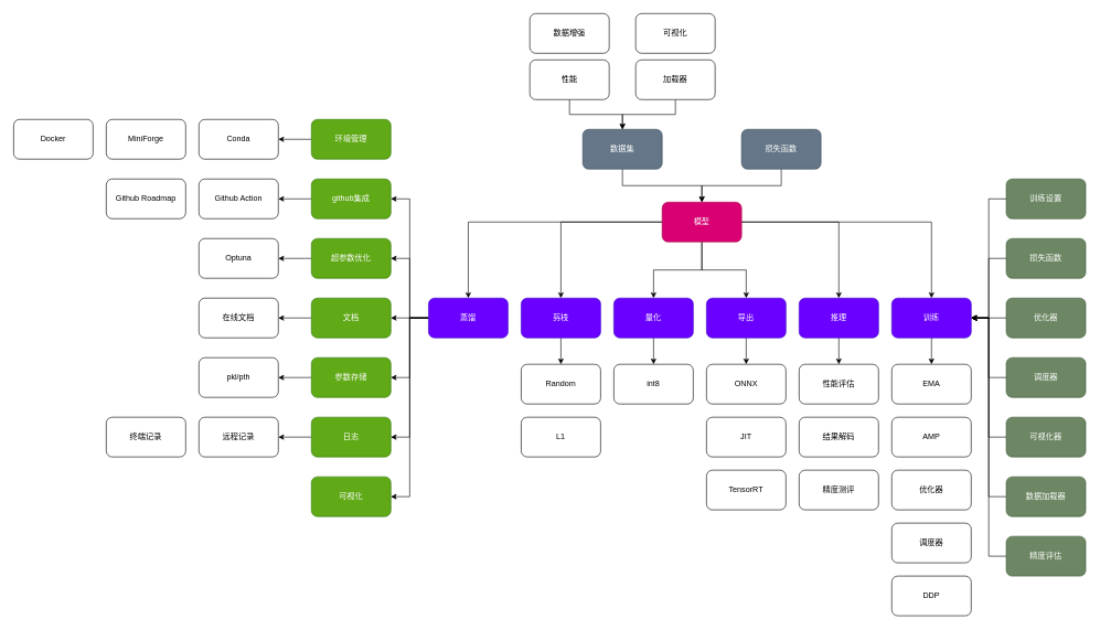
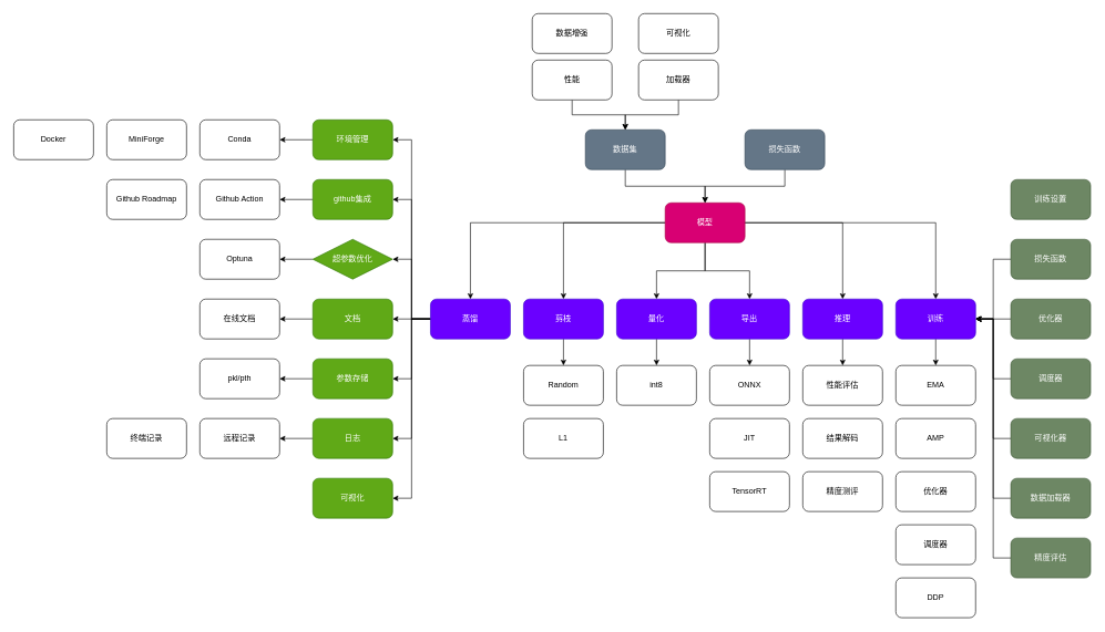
+ <mxCell id="32" style="edgeStyle=orthogonalEdgeStyle;rounded=0;orthogonalLoop=1;jettySize=auto;html=1;entryX=1;entryY=0.5;entryDx=0;entryDy=0;" edge="1" parent="1" source="36" target="61"><mxGeometry relative="1" as="geometry" /></mxCell>
- <mxCell id="74" style="edgeStyle=orthogonalEdgeStyle;rounded=0;orthogonalLoop=1;jettySize=auto;html=1;entryX=1;entryY=0.5;entryDx=0;entryDy=0;" edge="1" parent="1" source="75" target="21"><mxGeometry relative="1" as="geometry" /></mxCell>
- <mxCell id="54" value="超参数优化" style="rounded=1;whiteSpace=wrap;html=1;fillColor=#60a917;strokeColor=#2D7600;fontColor=#ffffff;" vertex="1" parent="1"><mxGeometry x="470" y="360" width="120" height="60" as="geometry" /></mxCell>
+ <mxCell id="54" value="超参数优化" style="rhombus;whiteSpace=wrap;html=1;fillColor=#60a917;strokeColor=#2D7600;fontColor=#ffffff;" vertex="1" parent="1"><mxGeometry x="470" y="360" width="120" height="60" as="geometry" /></mxCell>
